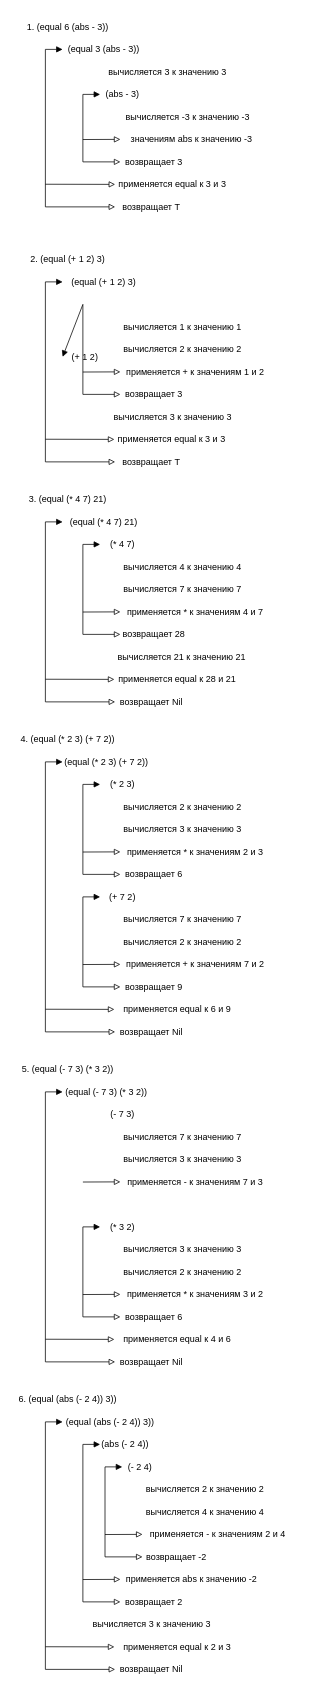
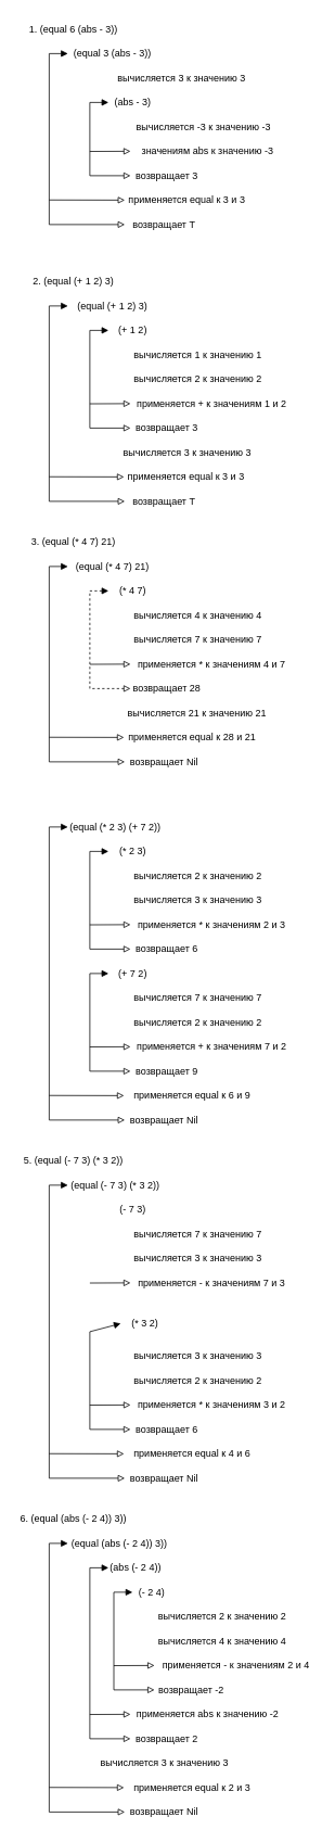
- <mxCell id="20" value="(+ 1 2)" style="text;strokeColor=none;align=center;fillColor=none;html=1;verticalAlign=middle;whiteSpace=wrap;rounded=0;" vertex="1" parent="1"><mxGeometry x="83" y="460" width="60" height="30" as="geometry" /></mxCell>
+ <mxCell id="20" value="(+ 1 2)" style="text;strokeColor=none;align=center;fillColor=none;html=1;verticalAlign=middle;whiteSpace=wrap;rounded=0;" vertex="1" parent="1"><mxGeometry x="133" y="390" width="60" height="30" as="geometry" /></mxCell>
- <mxCell id="33" style="edgeStyle=none;html=1;exitX=0;exitY=0.5;exitDx=0;exitDy=0;entryX=0;entryY=0.5;entryDx=0;entryDy=0;endArrow=block;endFill=0;rounded=0;startArrow=block;startFill=1;" edge="1" parent="1" source="34" target="38"><mxGeometry relative="1" as="geometry"><Array as="points"><mxPoint x="110" y="725" /><mxPoint x="110" y="845" /></Array></mxGeometry></mxCell>
+ <mxCell id="33" style="edgeStyle=none;html=1;exitX=0;exitY=0.5;exitDx=0;exitDy=0;entryX=0;entryY=0.5;entryDx=0;entryDy=0;endArrow=block;endFill=0;rounded=0;startArrow=block;startFill=1;dashed=1;" edge="1" parent="1" source="34" target="38"><mxGeometry relative="1" as="geometry"><Array as="points"><mxPoint x="110" y="725" /><mxPoint x="110" y="845" /></Array></mxGeometry></mxCell>
- <mxCell id="43" value="4. (equal (* 2 3) (+ 7 2))" style="text;strokeColor=none;align=center;fillColor=none;html=1;verticalAlign=middle;whiteSpace=wrap;rounded=0;" vertex="1" parent="1"><mxGeometry x="20" y="970" width="140" height="30" as="geometry" /></mxCell>
- <mxCell id="75" value="(* 3 2)" style="text;strokeColor=none;align=center;fillColor=none;html=1;verticalAlign=middle;whiteSpace=wrap;rounded=0;" vertex="1" parent="1"><mxGeometry x="133" y="1620" width="60" height="30" as="geometry" /></mxCell>
+ <mxCell id="75" value="(* 3 2)" style="text;strokeColor=none;align=center;fillColor=none;html=1;verticalAlign=middle;whiteSpace=wrap;rounded=0;" vertex="1" parent="1"><mxGeometry x="148" y="1610" width="60" height="30" as="geometry" /></mxCell>
